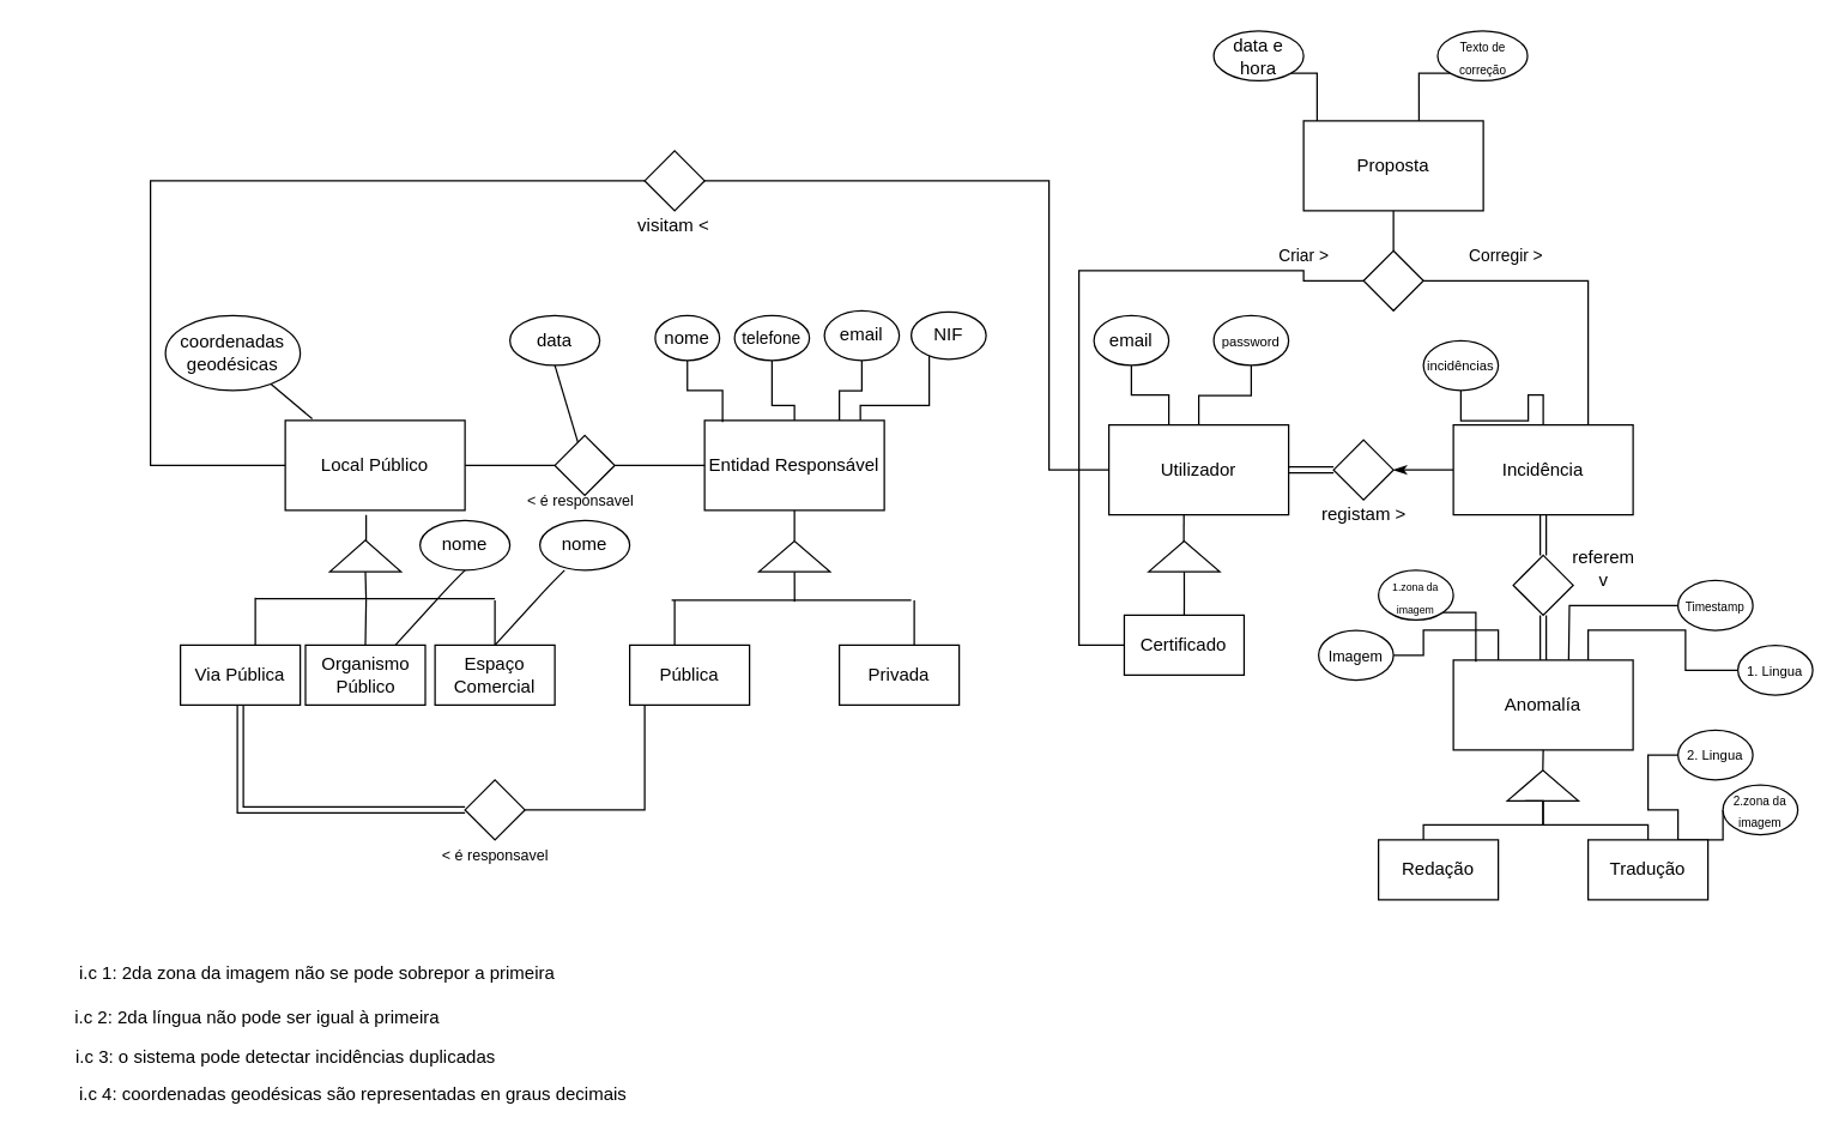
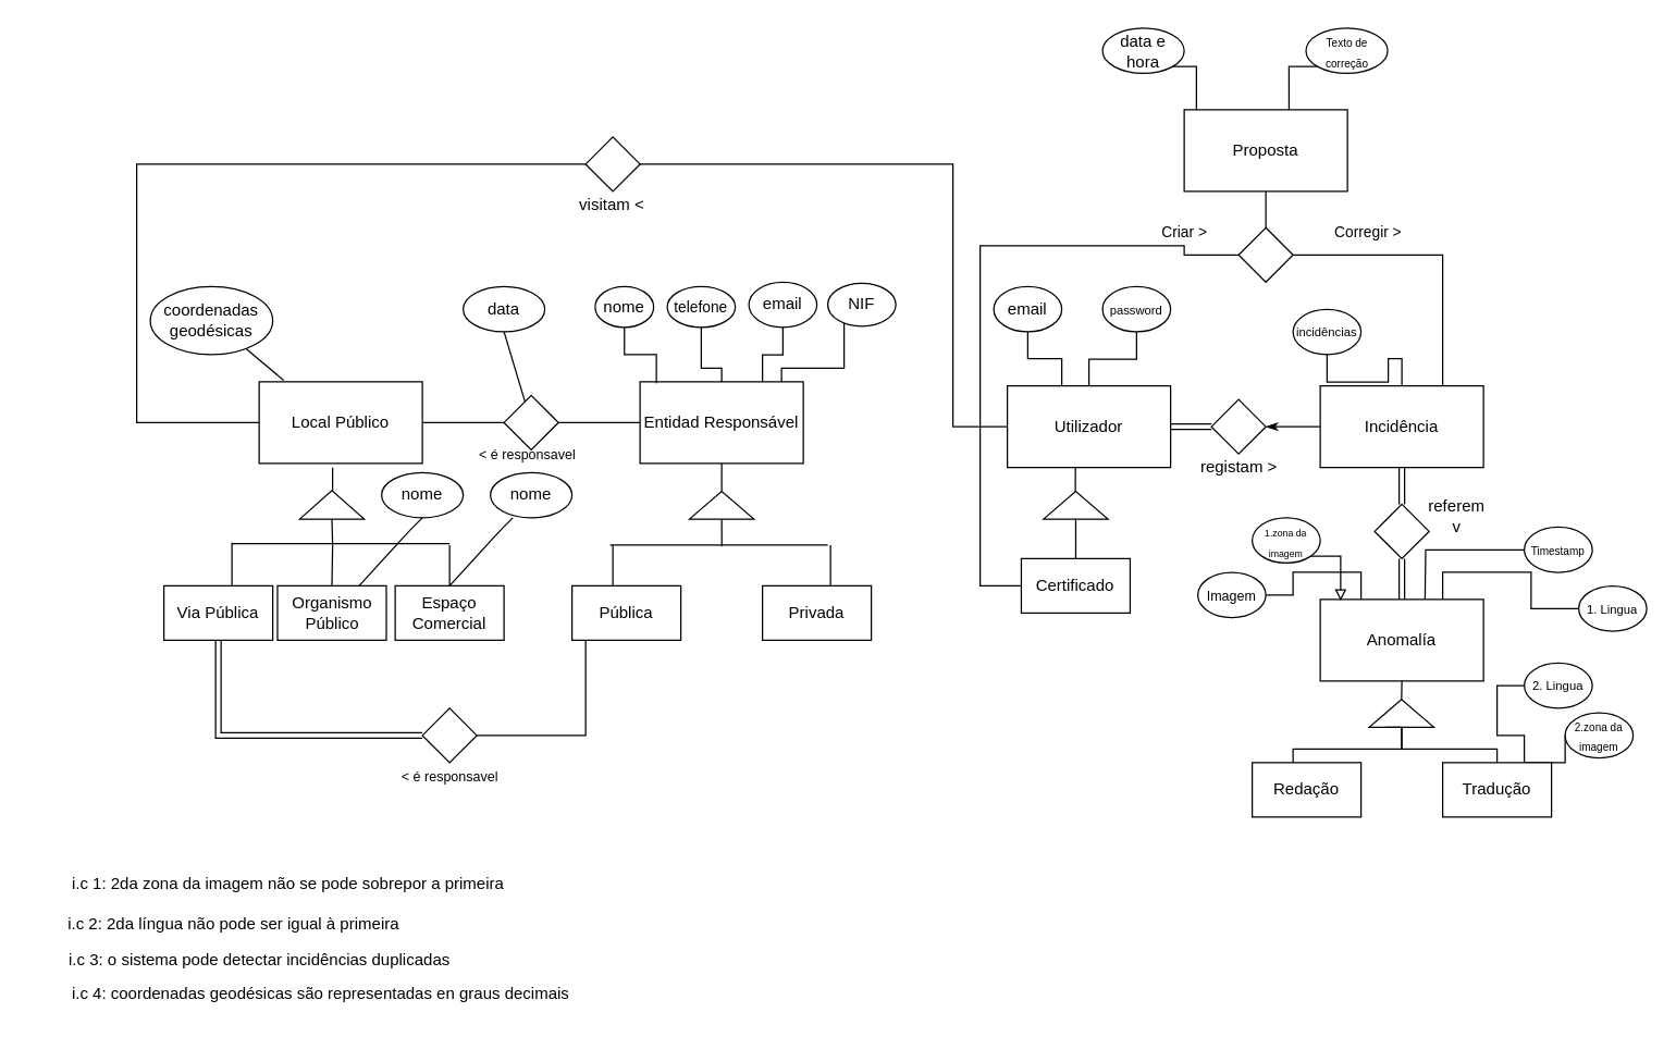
- <mxCell id="73" style="edgeStyle=orthogonalEdgeStyle;rounded=0;orthogonalLoop=1;jettySize=auto;html=1;exitX=1;exitY=1;exitDx=0;exitDy=0;entryX=0.125;entryY=0.017;entryDx=0;entryDy=0;entryPerimeter=0;endArrow=none;endFill=0;" edge="1" parent="1" source="74" target="63"><mxGeometry relative="1" as="geometry" /></mxCell>
+ <mxCell id="73" style="edgeStyle=orthogonalEdgeStyle;rounded=0;orthogonalLoop=1;jettySize=auto;html=1;exitX=1;exitY=1;exitDx=0;exitDy=0;entryX=0.125;entryY=0.017;entryDx=0;entryDy=0;entryPerimeter=0;endArrow=block;endFill=0;" edge="1" parent="1" source="74" target="63"><mxGeometry relative="1" as="geometry" /></mxCell>
